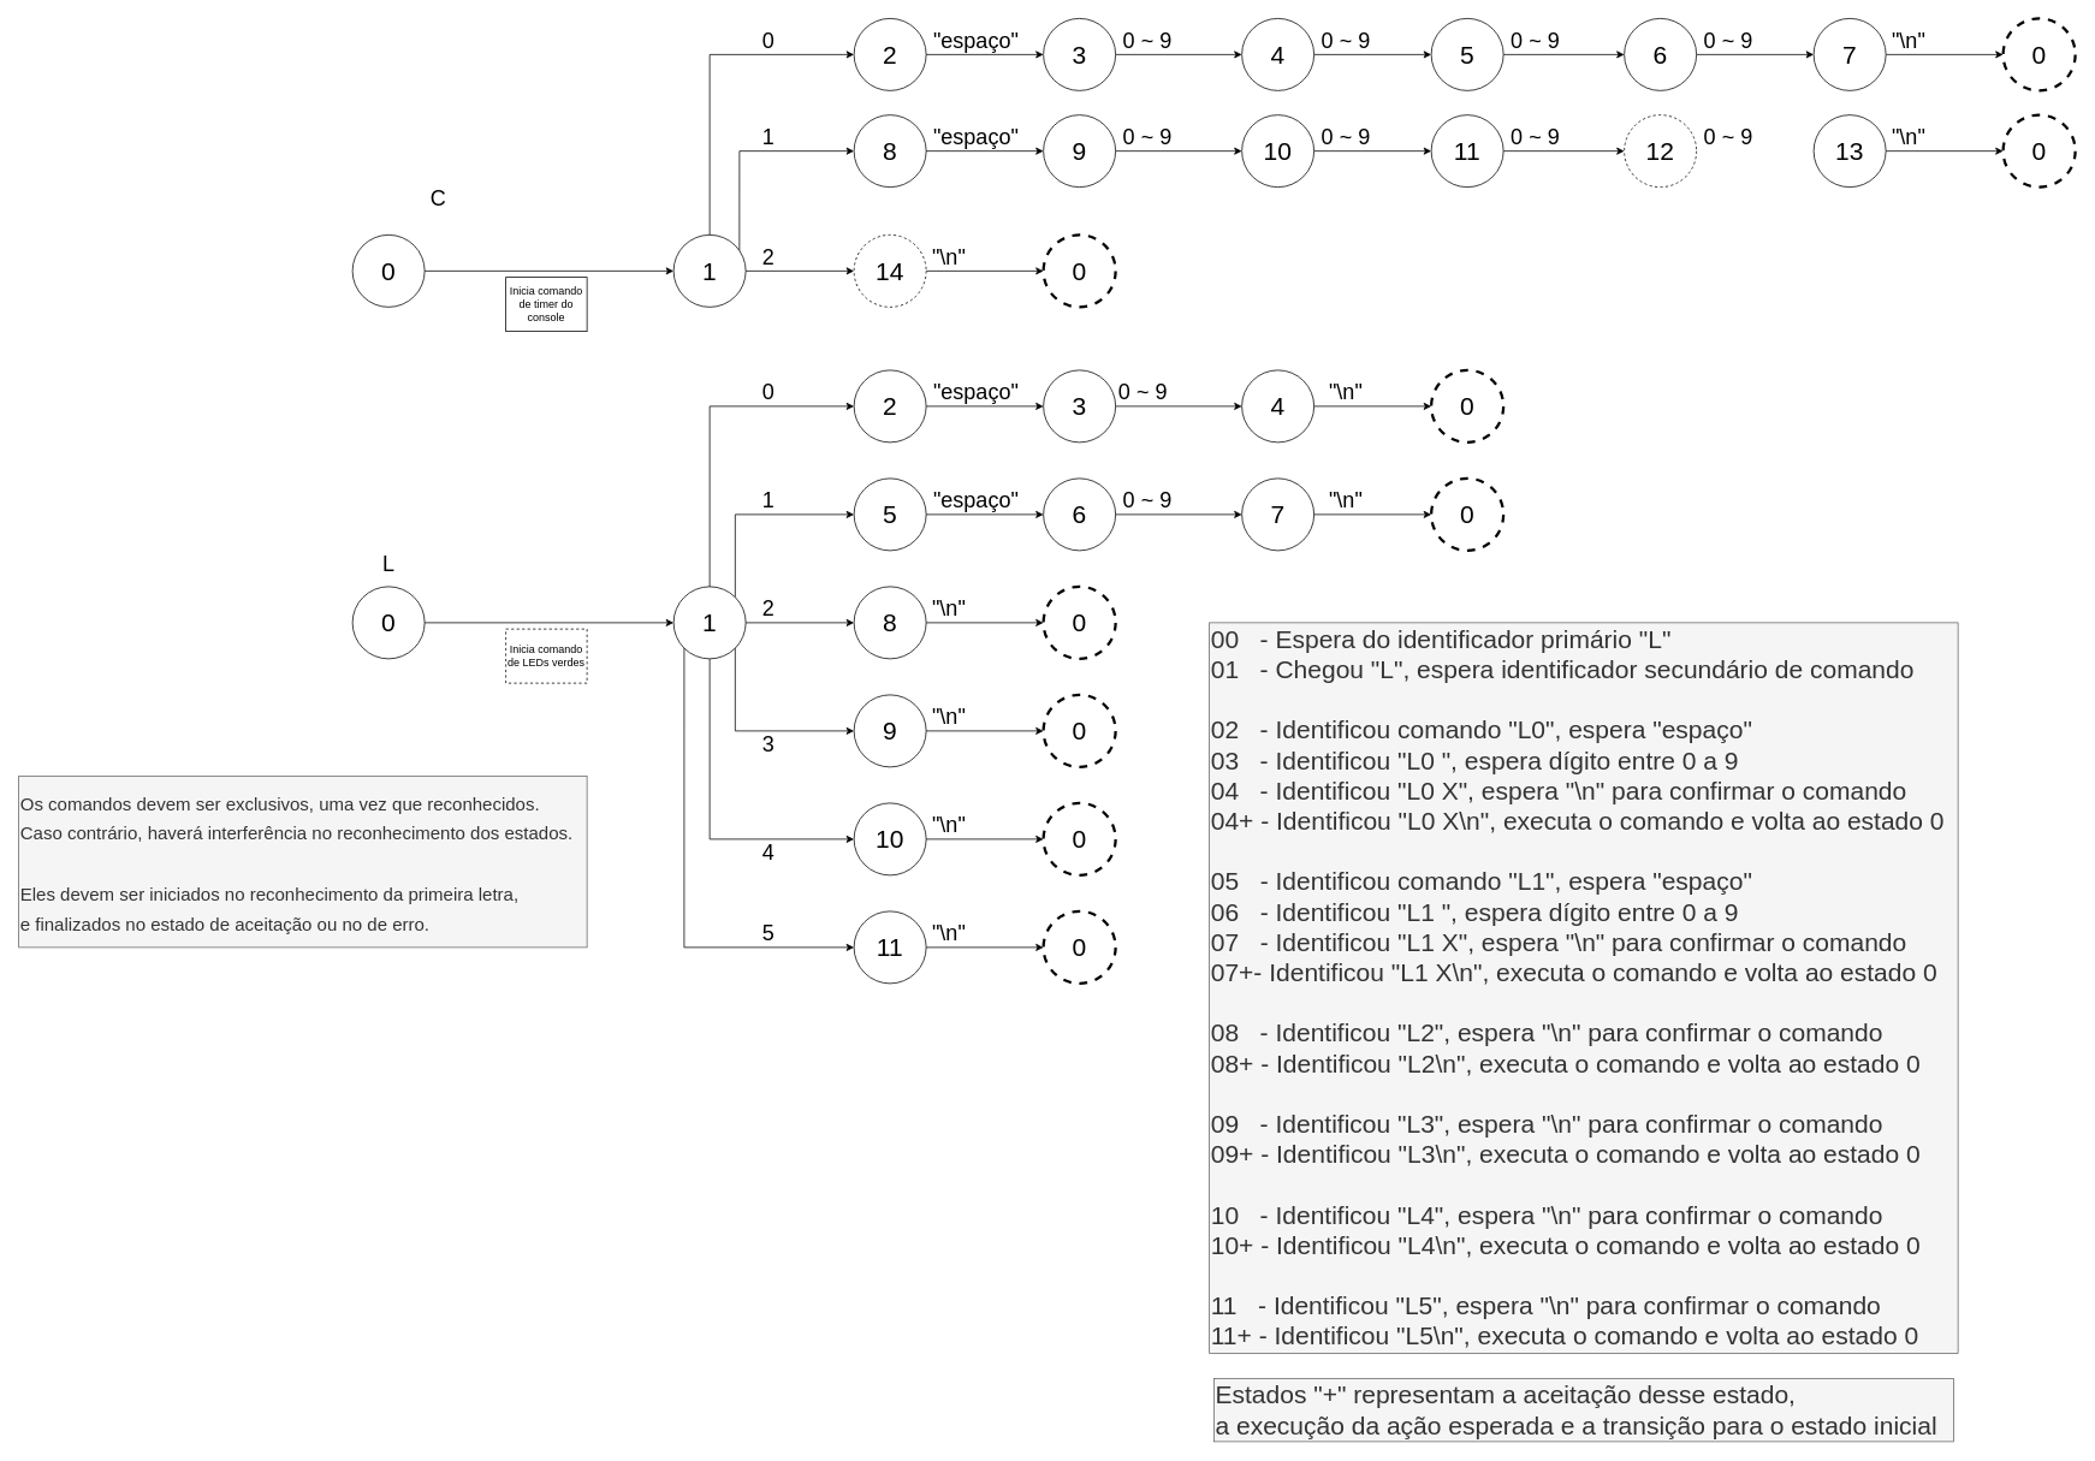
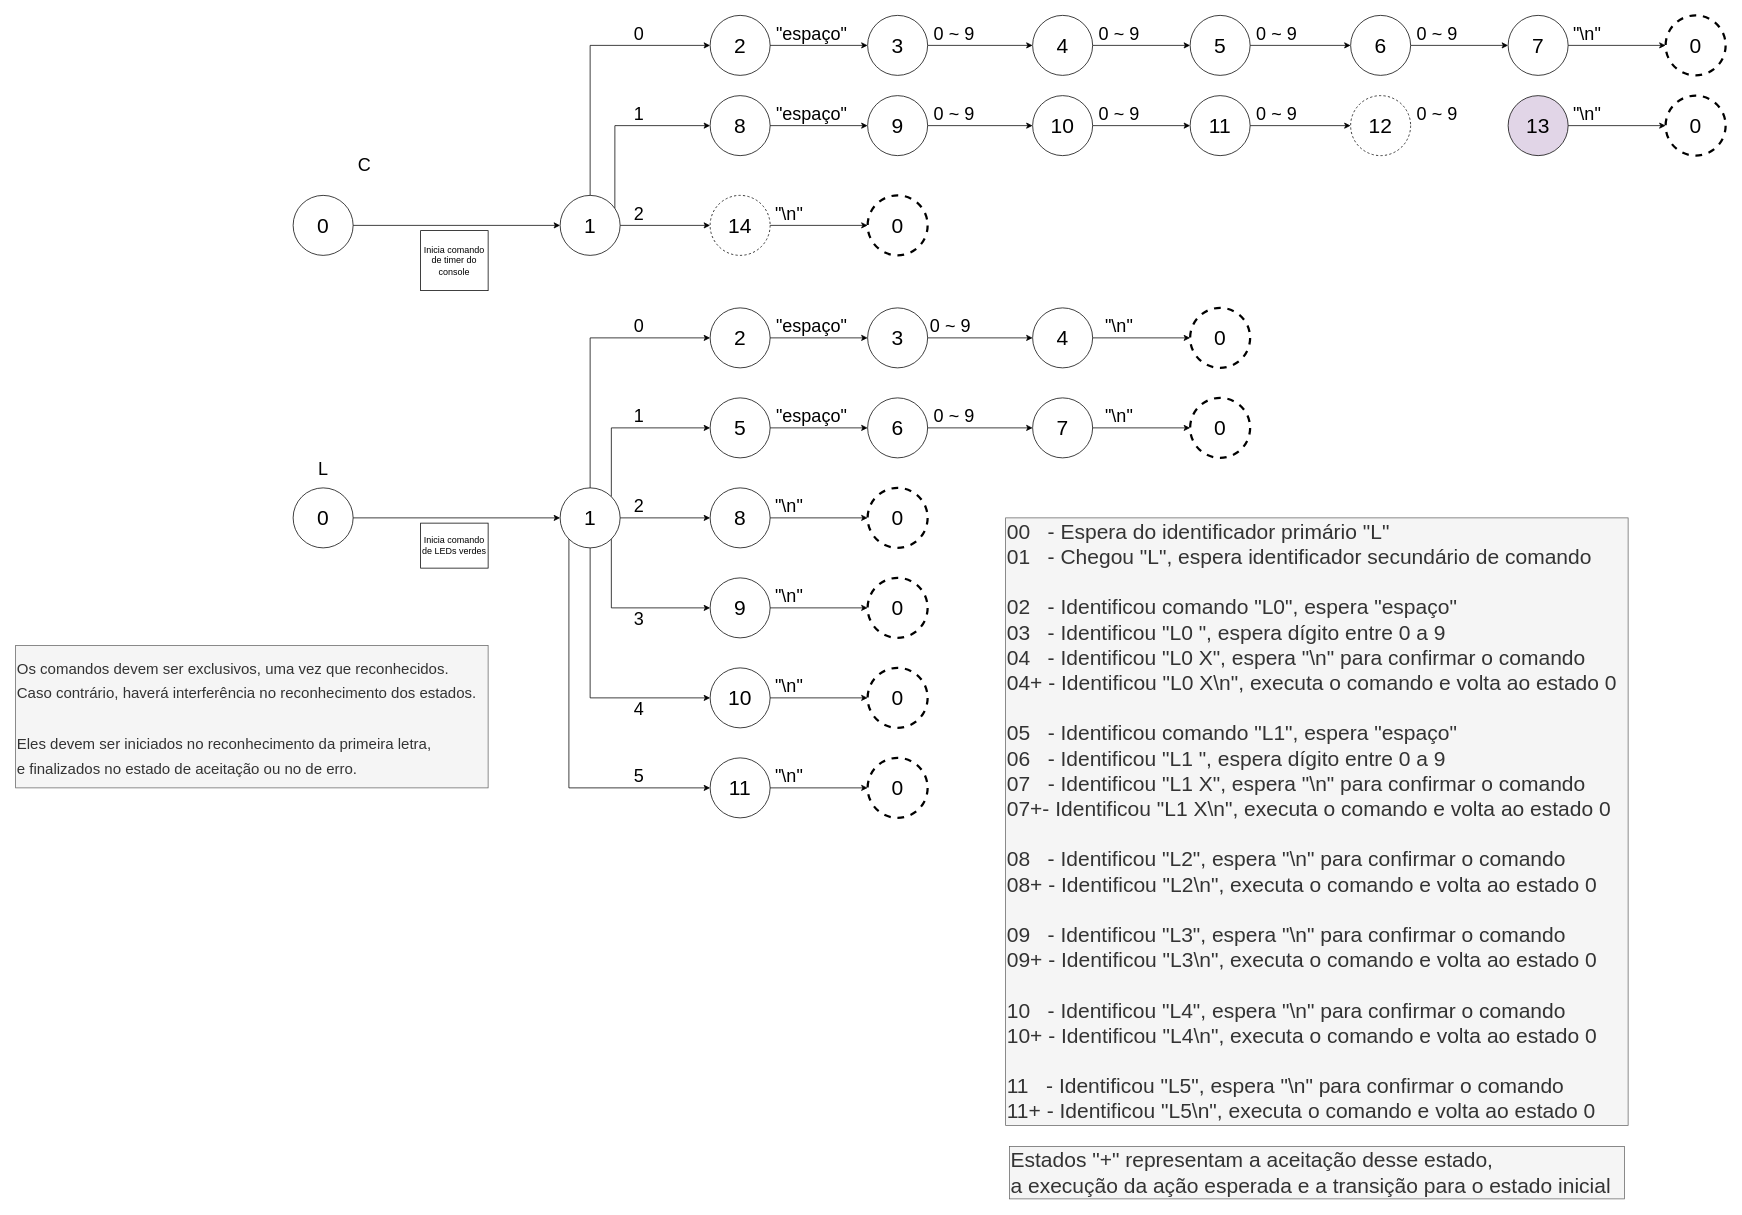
- <mxCell id="92" value="&lt;font style=&quot;font-size: 28px&quot;&gt;13&lt;/font&gt;" style="ellipse;whiteSpace=wrap;html=1;aspect=fixed;strokeWidth=1;" vertex="1" parent="1"><mxGeometry x="2010" y="127" width="80" height="80" as="geometry" /></mxCell>
+ <mxCell id="92" value="&lt;font style=&quot;font-size: 28px&quot;&gt;13&lt;/font&gt;" style="ellipse;whiteSpace=wrap;html=1;aspect=fixed;strokeWidth=1;fillColor=#e1d5e7;" vertex="1" parent="1"><mxGeometry x="2010" y="127" width="80" height="80" as="geometry" /></mxCell>
- <mxCell id="58" value="Inicia comando de timer do console" style="rounded=0;whiteSpace=wrap;html=1;" vertex="1" parent="1"><mxGeometry x="560" y="307" width="90" height="60" as="geometry" /></mxCell>
+ <mxCell id="58" value="Inicia comando de timer do console" style="rounded=0;whiteSpace=wrap;html=1;" vertex="1" parent="1"><mxGeometry x="560" y="307" width="90" height="80" as="geometry" /></mxCell>
- <mxCell id="57" value="Inicia comando de LEDs verdes" style="rounded=0;whiteSpace=wrap;html=1;dashed=1;" vertex="1" parent="1"><mxGeometry x="560" y="697" width="90" height="60" as="geometry" /></mxCell>
+ <mxCell id="57" value="Inicia comando de LEDs verdes" style="rounded=0;whiteSpace=wrap;html=1;" vertex="1" parent="1"><mxGeometry x="560" y="697" width="90" height="60" as="geometry" /></mxCell>
